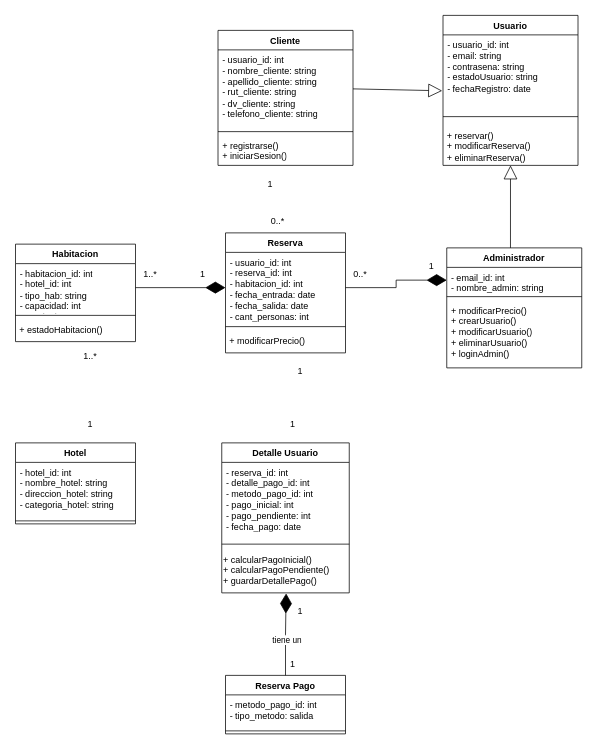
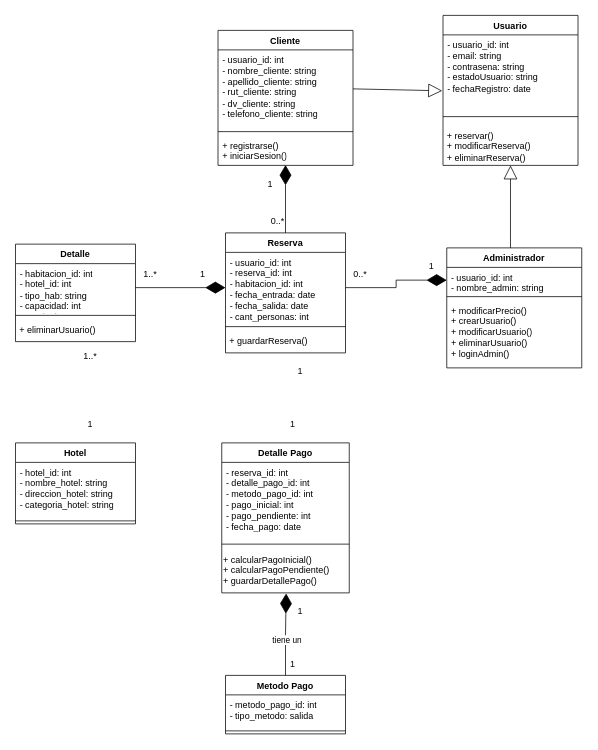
+ <mxCell id="32" value="" style="endArrow=diamondThin;endFill=1;endSize=24;html=1;rounded=0;entryX=0.5;entryY=0.988;entryDx=0;entryDy=0;exitX=0.5;exitY=0;exitDx=0;exitDy=0;edgeStyle=orthogonalEdgeStyle;entryPerimeter=0;" edge="1" parent="1" source="6" target="5"><mxGeometry width="160" relative="1" as="geometry"><mxPoint x="143" y="230" as="sourcePoint" /><mxPoint x="143" y="100" as="targetPoint" /></mxGeometry></mxCell>
- <mxCell id="13" value="Habitacion" style="swimlane;fontStyle=1;align=center;verticalAlign=top;childLayout=stackLayout;horizontal=1;startSize=26;horizontalStack=0;resizeParent=1;resizeParentMax=0;resizeLast=0;collapsible=1;marginBottom=0;whiteSpace=wrap;html=1;" vertex="1" parent="1"><mxGeometry x="20" y="325" width="160" height="130" as="geometry" /></mxCell>
+ <mxCell id="13" value="Detalle" style="swimlane;fontStyle=1;align=center;verticalAlign=top;childLayout=stackLayout;horizontal=1;startSize=26;horizontalStack=0;resizeParent=1;resizeParentMax=0;resizeLast=0;collapsible=1;marginBottom=0;whiteSpace=wrap;html=1;" vertex="1" parent="1"><mxGeometry x="20" y="325" width="160" height="130" as="geometry" /></mxCell>
- <mxCell id="21" value="- email_id: int&lt;br&gt;- nombre_admin: string" style="text;strokeColor=none;fillColor=none;align=left;verticalAlign=top;spacingLeft=4;spacingRight=4;overflow=hidden;rotatable=0;points=[[0,0.5],[1,0.5]];portConstraint=eastwest;whiteSpace=wrap;html=1;" vertex="1" parent="20"><mxGeometry y="26" width="180" height="34" as="geometry" /></mxCell>
+ <mxCell id="21" value="- usuario_id: int&lt;br&gt;- nombre_admin: string" style="text;strokeColor=none;fillColor=none;align=left;verticalAlign=top;spacingLeft=4;spacingRight=4;overflow=hidden;rotatable=0;points=[[0,0.5],[1,0.5]];portConstraint=eastwest;whiteSpace=wrap;html=1;" vertex="1" parent="20"><mxGeometry y="26" width="180" height="34" as="geometry" /></mxCell>
- <mxCell id="16" value="&amp;nbsp;+ estadoHabitacion()" style="text;html=1;strokeColor=none;fillColor=none;align=left;verticalAlign=middle;whiteSpace=wrap;rounded=0;" vertex="1" parent="13"><mxGeometry y="100" width="160" height="30" as="geometry" /></mxCell>
+ <mxCell id="16" value="&amp;nbsp;+ eliminarUsuario()" style="text;html=1;strokeColor=none;fillColor=none;align=left;verticalAlign=middle;whiteSpace=wrap;rounded=0;" vertex="1" parent="13"><mxGeometry y="100" width="160" height="30" as="geometry" /></mxCell>
- <mxCell id="9" value="&amp;nbsp;+ modificarPrecio()" style="text;html=1;strokeColor=none;fillColor=none;align=left;verticalAlign=middle;whiteSpace=wrap;rounded=0;" vertex="1" parent="6"><mxGeometry y="130" width="160" height="30" as="geometry" /></mxCell>
+ <mxCell id="9" value="&amp;nbsp;+ guardarReserva()" style="text;html=1;strokeColor=none;fillColor=none;align=left;verticalAlign=middle;whiteSpace=wrap;rounded=0;" vertex="1" parent="6"><mxGeometry y="130" width="160" height="30" as="geometry" /></mxCell>
- <mxCell id="28" value="Detalle Usuario" style="swimlane;fontStyle=1;align=center;verticalAlign=top;childLayout=stackLayout;horizontal=1;startSize=26;horizontalStack=0;resizeParent=1;resizeParentMax=0;resizeLast=0;collapsible=1;marginBottom=0;whiteSpace=wrap;html=1;" vertex="1" parent="1"><mxGeometry x="295" y="590" width="170" height="200" as="geometry" /></mxCell>
+ <mxCell id="28" value="Detalle Pago" style="swimlane;fontStyle=1;align=center;verticalAlign=top;childLayout=stackLayout;horizontal=1;startSize=26;horizontalStack=0;resizeParent=1;resizeParentMax=0;resizeLast=0;collapsible=1;marginBottom=0;whiteSpace=wrap;html=1;" vertex="1" parent="1"><mxGeometry x="295" y="590" width="170" height="200" as="geometry" /></mxCell>
- <mxCell id="17" value="Reserva Pago" style="swimlane;fontStyle=1;align=center;verticalAlign=top;childLayout=stackLayout;horizontal=1;startSize=26;horizontalStack=0;resizeParent=1;resizeParentMax=0;resizeLast=0;collapsible=1;marginBottom=0;whiteSpace=wrap;html=1;" vertex="1" parent="1"><mxGeometry x="300" y="900" width="160" height="78" as="geometry" /></mxCell>
+ <mxCell id="17" value="Metodo Pago" style="swimlane;fontStyle=1;align=center;verticalAlign=top;childLayout=stackLayout;horizontal=1;startSize=26;horizontalStack=0;resizeParent=1;resizeParentMax=0;resizeLast=0;collapsible=1;marginBottom=0;whiteSpace=wrap;html=1;" vertex="1" parent="1"><mxGeometry x="300" y="900" width="160" height="78" as="geometry" /></mxCell>
